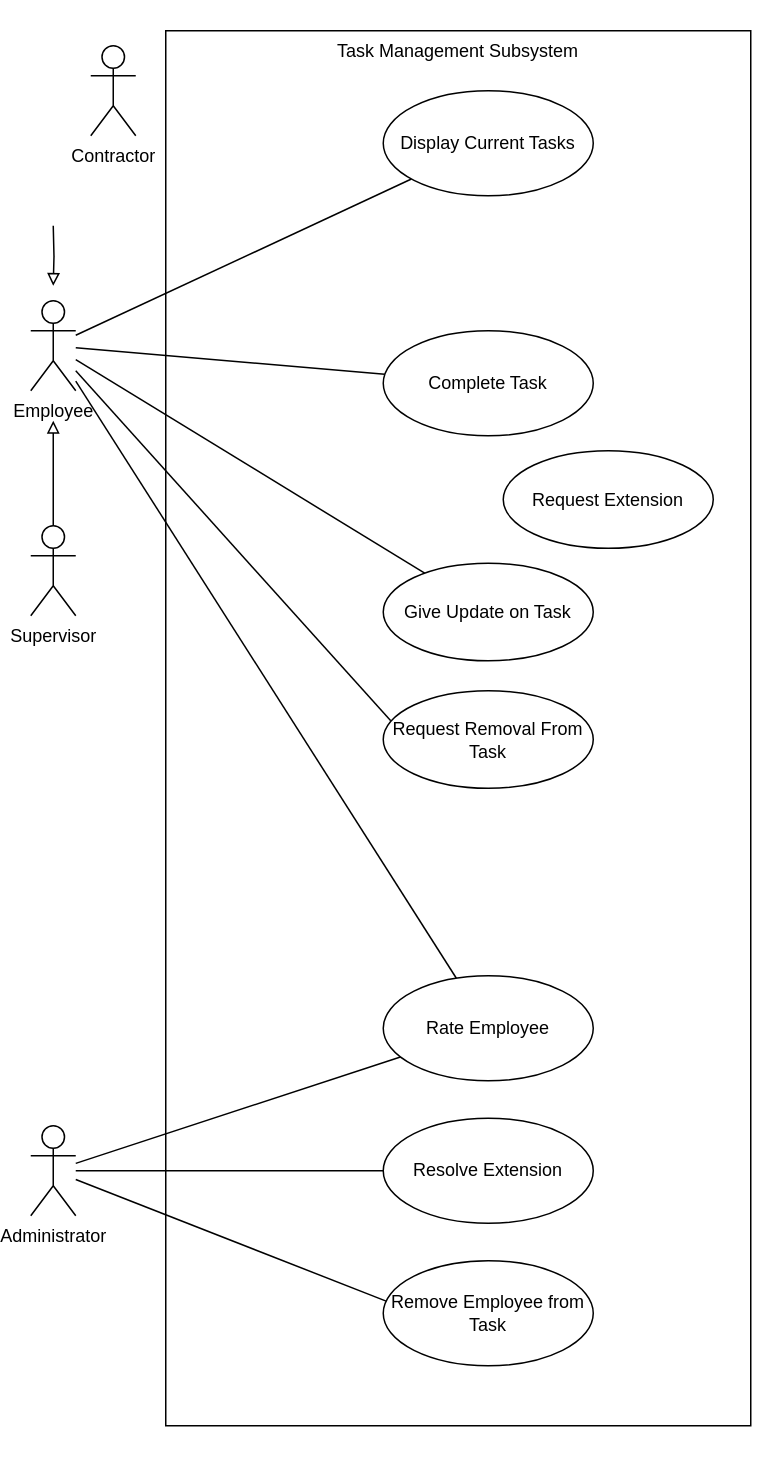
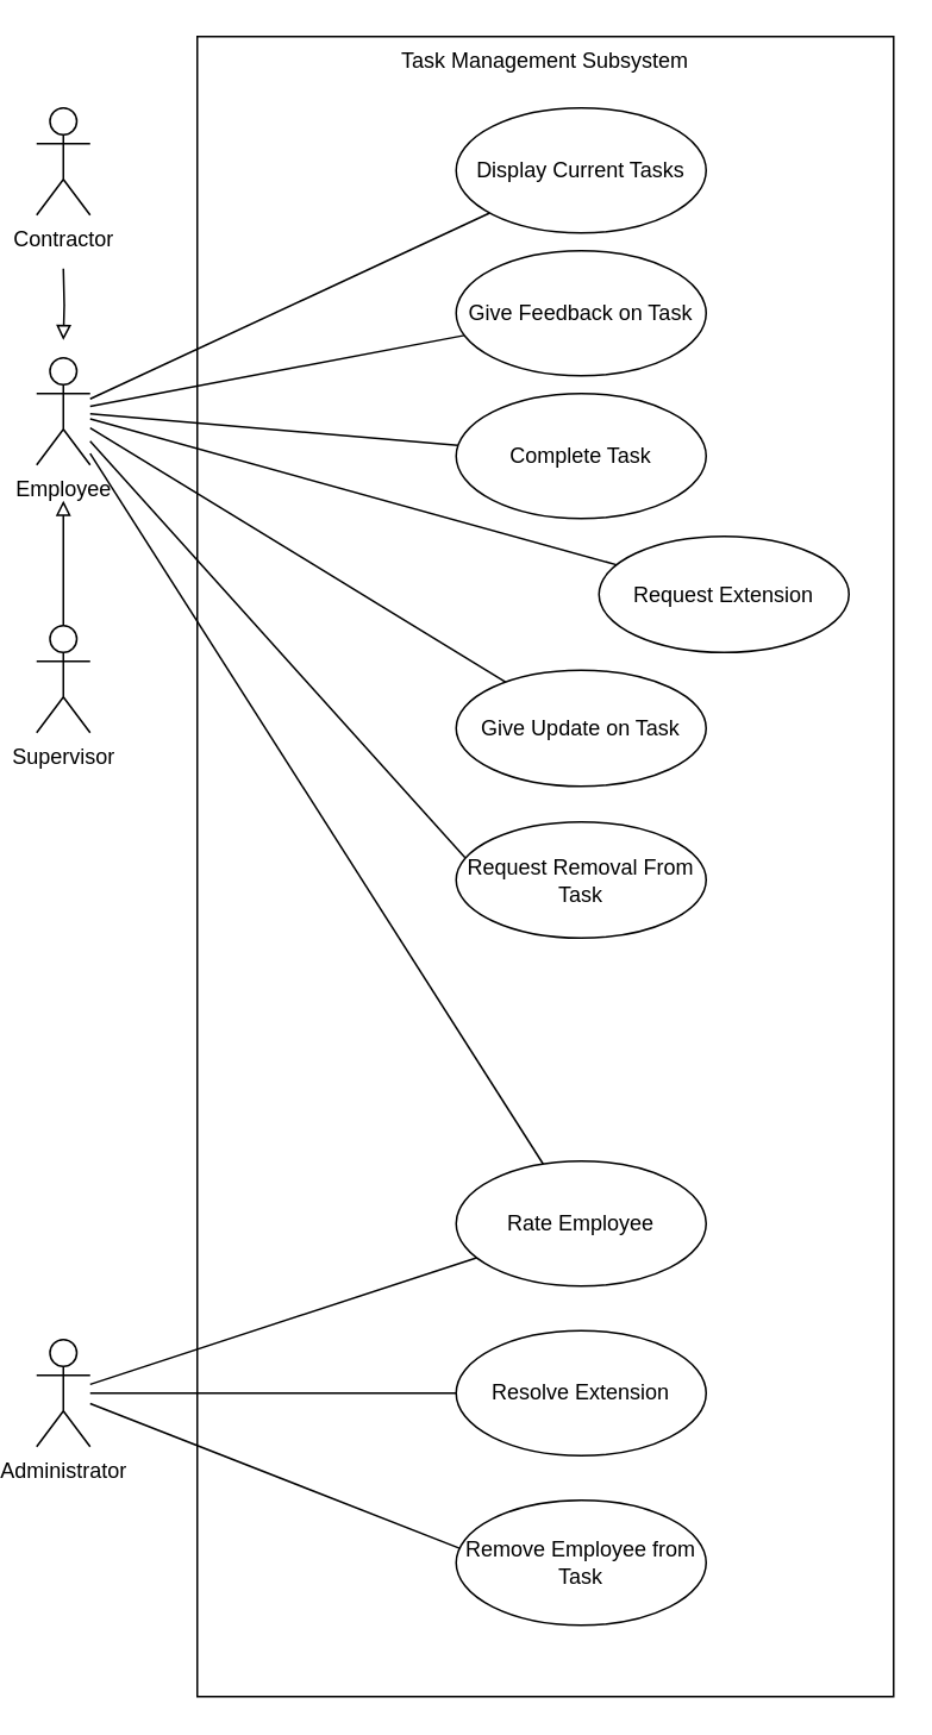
- <mxCell id="24" value="Contractor" style="shape=umlActor;verticalLabelPosition=bottom;verticalAlign=top;html=1;outlineConnect=0;" parent="1" vertex="1"><mxGeometry x="60" y="30" width="30" height="60" as="geometry" /></mxCell>
+ <mxCell id="24" value="Contractor" style="shape=umlActor;verticalLabelPosition=bottom;verticalAlign=top;html=1;outlineConnect=0;" parent="1" vertex="1"><mxGeometry x="20" y="60" width="30" height="60" as="geometry" /></mxCell>
+ <mxCell id="13" value="Give Feedback on Task" style="ellipse;whiteSpace=wrap;html=1;" parent="1" vertex="1"><mxGeometry x="255" y="140" width="140" height="70" as="geometry" /></mxCell>
+ <mxCell id="5" style="edgeStyle=none;rounded=0;orthogonalLoop=1;jettySize=auto;html=1;labelBackgroundColor=none;endArrow=none;endFill=0;" parent="1" source="11" target="13" edge="1"><mxGeometry relative="1" as="geometry" /></mxCell>
+ <mxCell id="6" style="edgeStyle=none;rounded=0;orthogonalLoop=1;jettySize=auto;html=1;labelBackgroundColor=none;endArrow=none;endFill=0;" parent="1" source="11" target="19" edge="1"><mxGeometry relative="1" as="geometry" /></mxCell>
